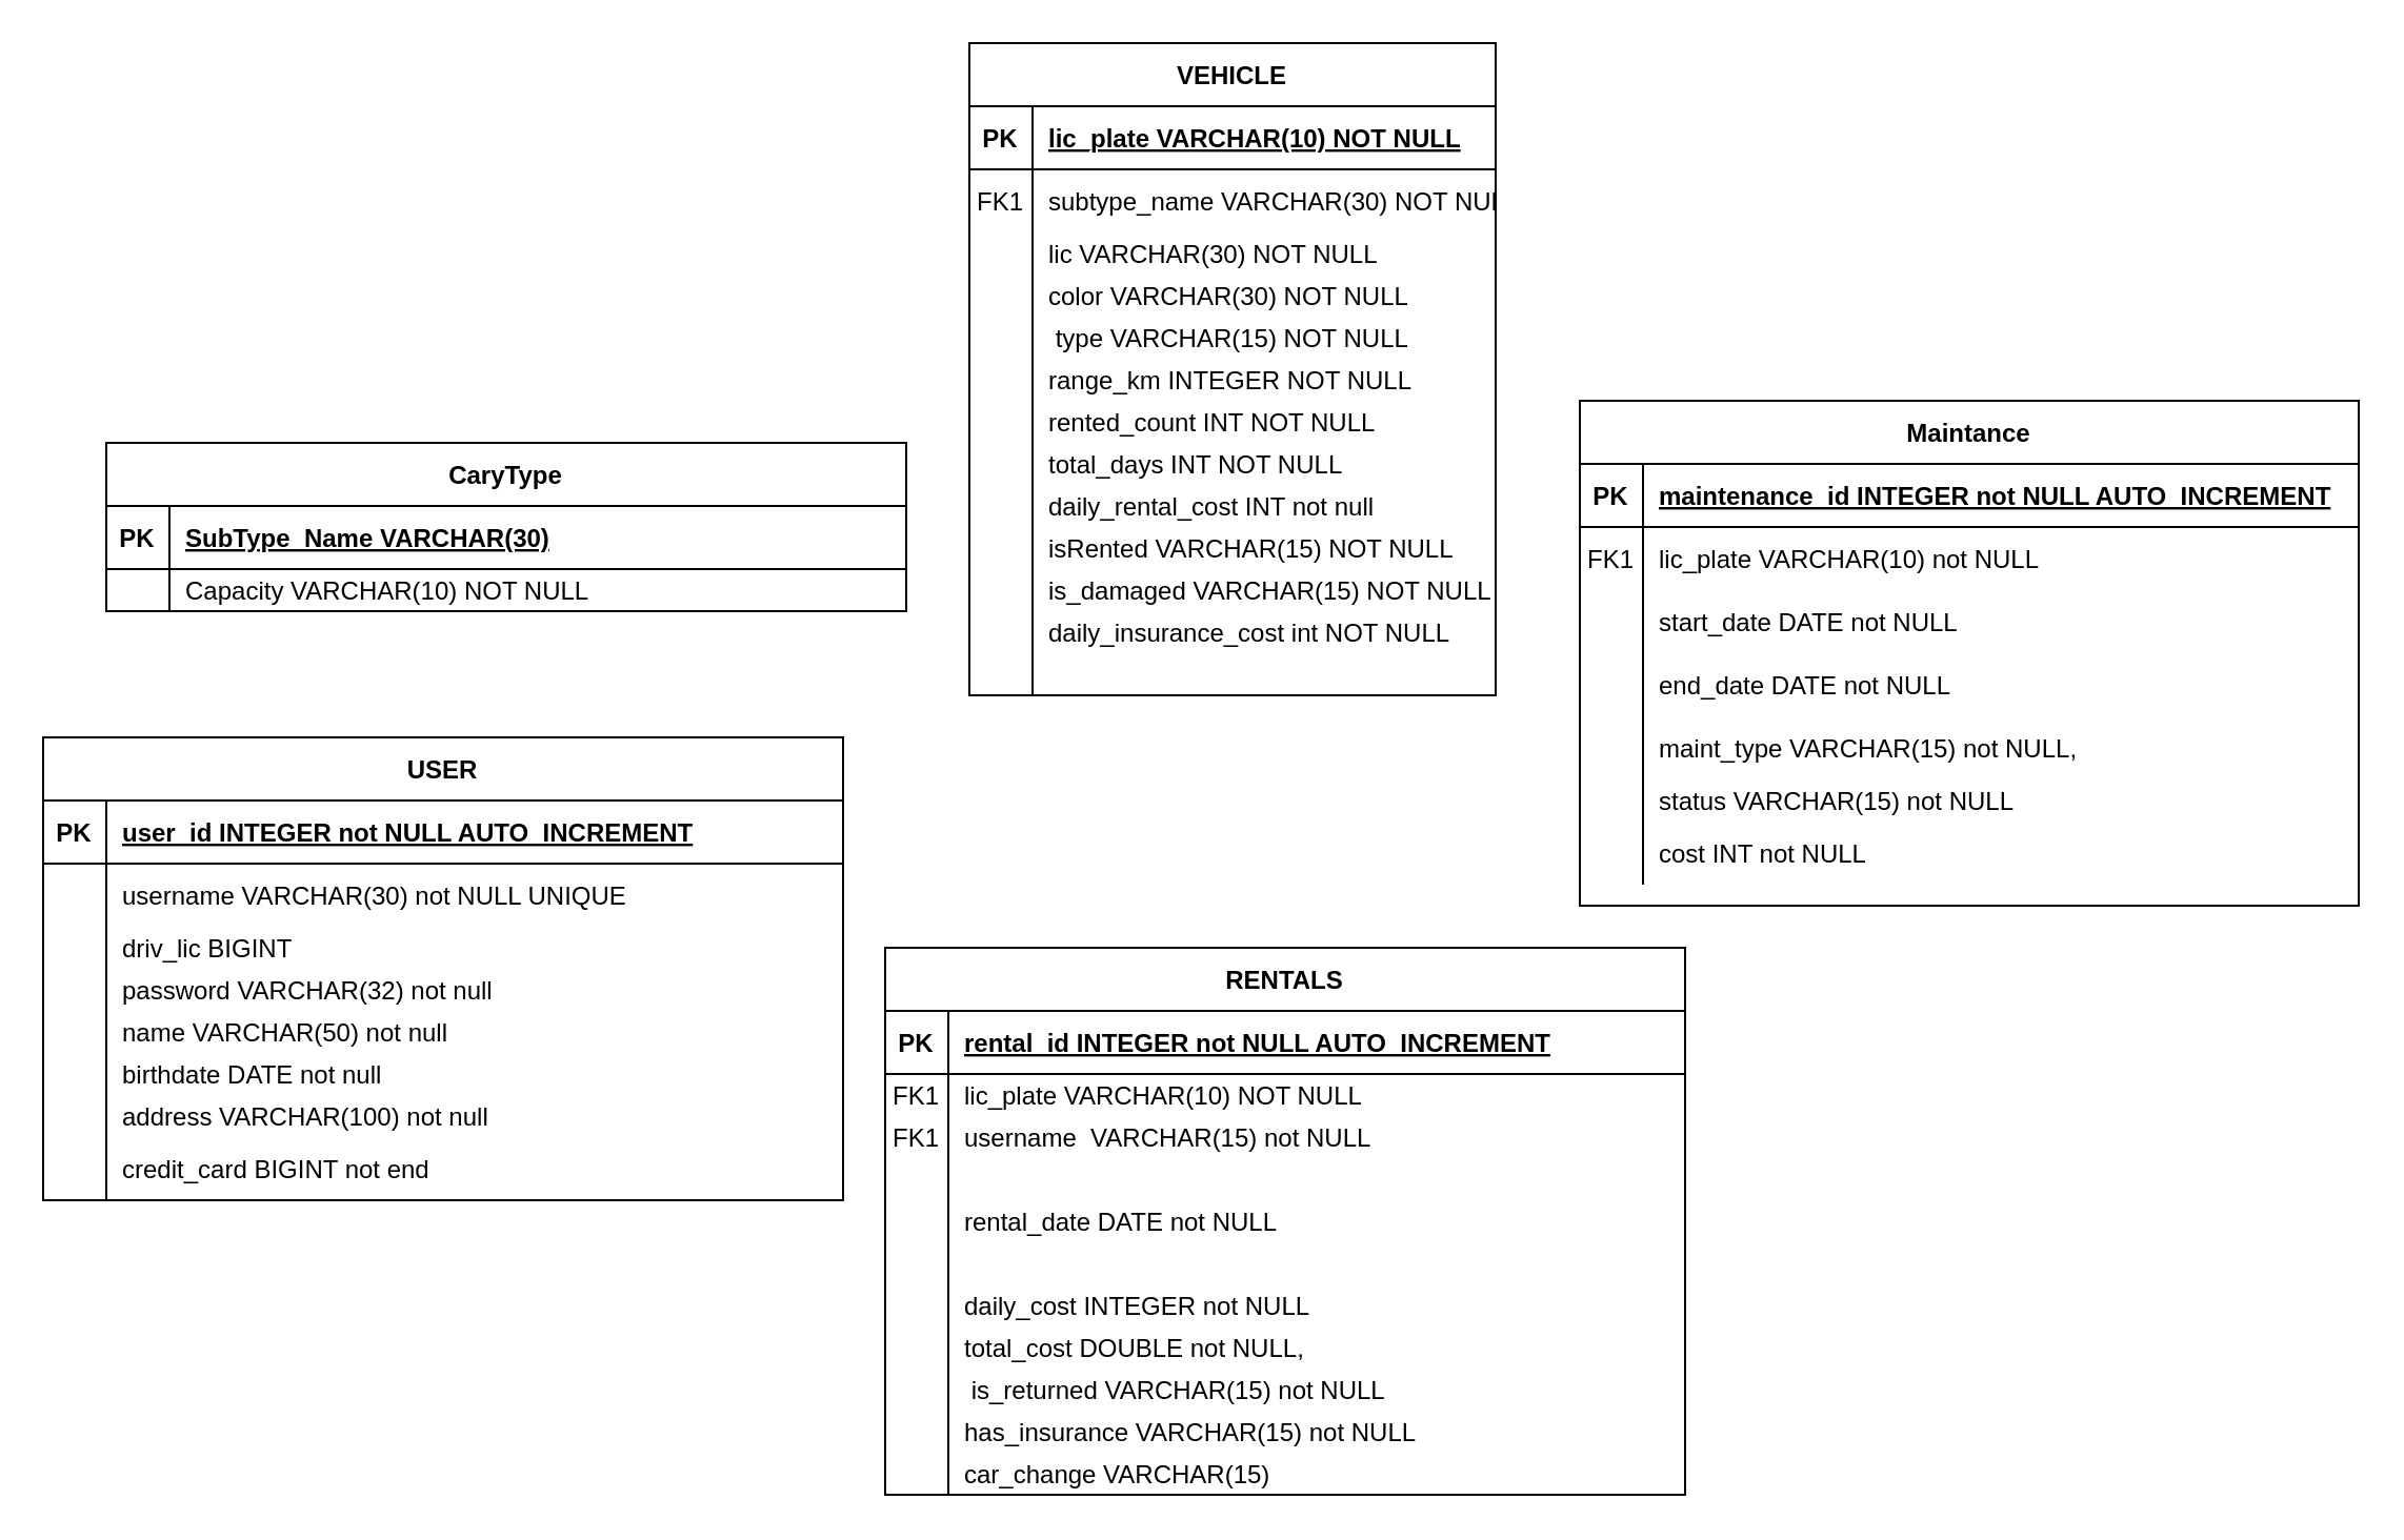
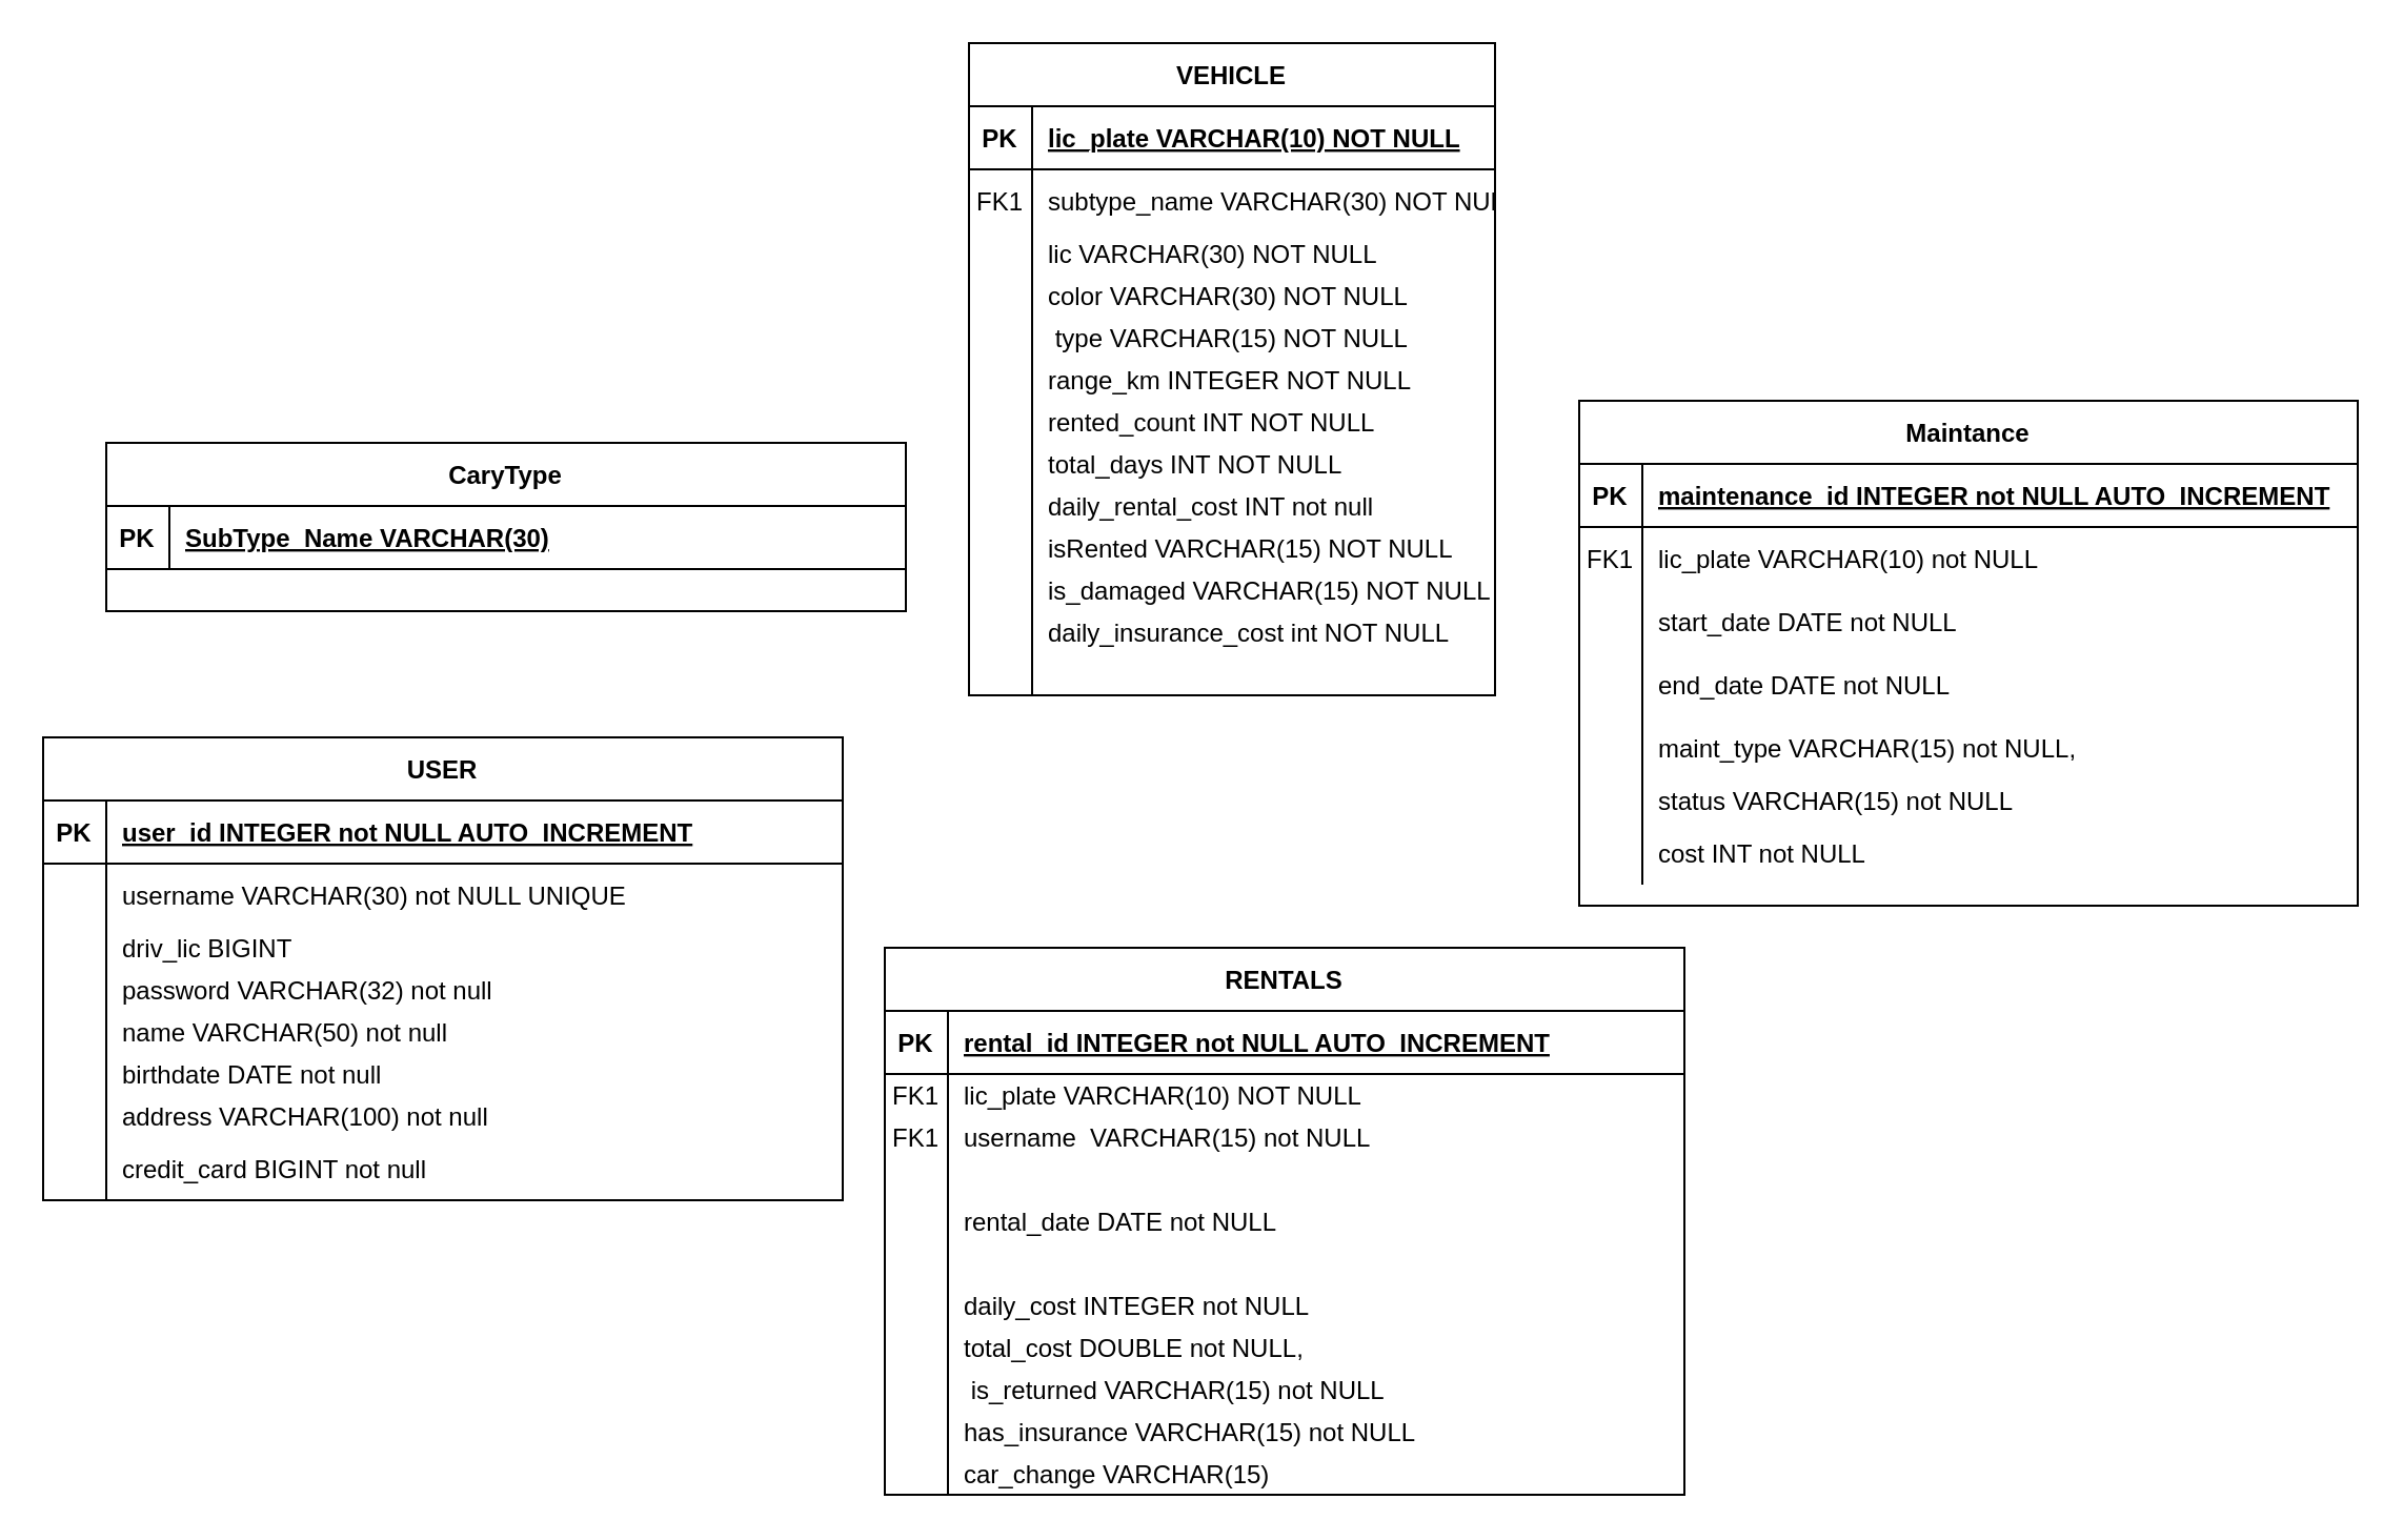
- <mxCell id="127" value="Capacity VARCHAR(10) NOT NULL" style="shape=partialRectangle;overflow=hidden;connectable=0;fillColor=none;top=0;left=0;bottom=0;right=0;align=left;spacingLeft=6;" parent="125" vertex="1"><mxGeometry x="30" width="350" height="20" as="geometry"><mxRectangle width="350" height="20" as="alternateBounds" /></mxGeometry></mxCell>
- <mxCell id="120" value="credit_card BIGINT not end" style="shape=partialRectangle;overflow=hidden;connectable=0;fillColor=none;top=0;left=0;bottom=0;right=0;align=left;spacingLeft=6;" parent="118" vertex="1"><mxGeometry x="30" width="350" height="30" as="geometry"><mxRectangle width="350" height="30" as="alternateBounds" /></mxGeometry></mxCell>
+ <mxCell id="120" value="credit_card BIGINT not null" style="shape=partialRectangle;overflow=hidden;connectable=0;fillColor=none;top=0;left=0;bottom=0;right=0;align=left;spacingLeft=6;" parent="118" vertex="1"><mxGeometry x="30" width="350" height="30" as="geometry"><mxRectangle width="350" height="30" as="alternateBounds" /></mxGeometry></mxCell>
